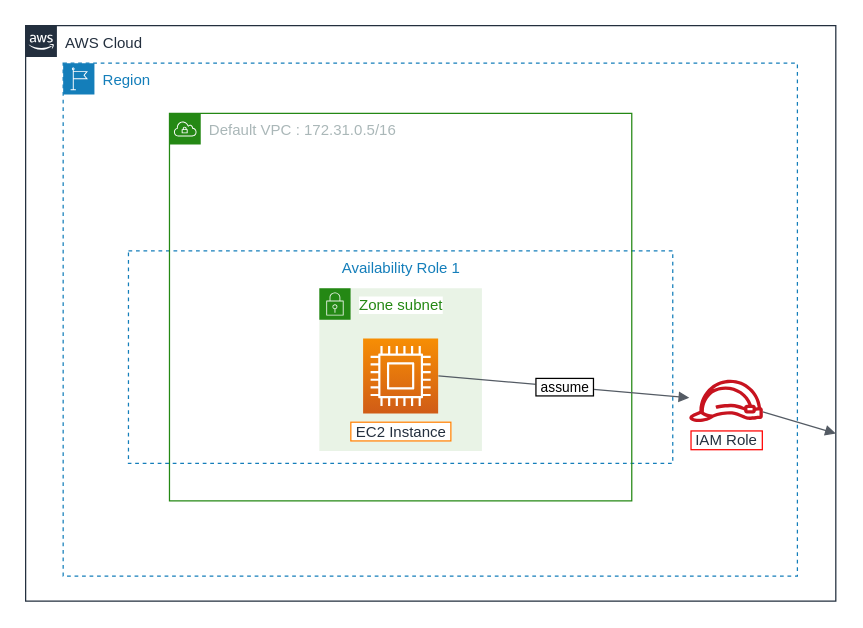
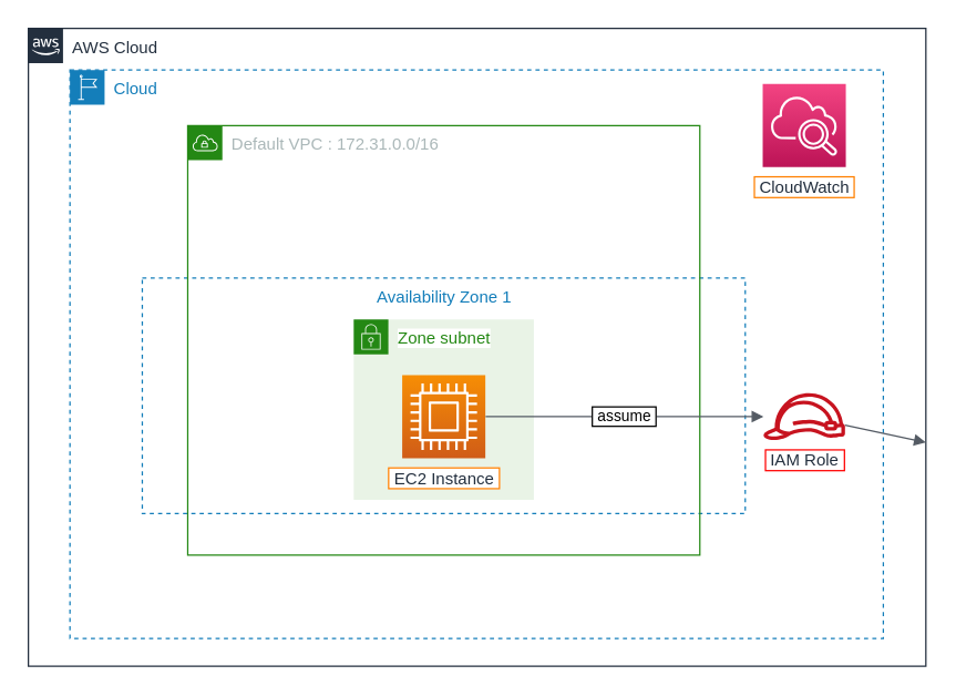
- <mxCell id="3" value="Region" style="points=[[0,0],[0.25,0],[0.5,0],[0.75,0],[1,0],[1,0.25],[1,0.5],[1,0.75],[1,1],[0.75,1],[0.5,1],[0.25,1],[0,1],[0,0.75],[0,0.5],[0,0.25]];outlineConnect=0;gradientColor=none;html=1;whiteSpace=wrap;fontSize=12;fontStyle=0;shape=mxgraph.aws4.group;grIcon=mxgraph.aws4.group_region;strokeColor=#147EBA;fillColor=none;verticalAlign=top;align=left;spacingLeft=30;fontColor=#147EBA;dashed=1;labelBackgroundColor=#FFFFFF;aspect=fixed;" vertex="1" parent="1"><mxGeometry x="50" y="50" width="587.05" height="410" as="geometry" /></mxCell>
+ <mxCell id="3" value="Cloud" style="points=[[0,0],[0.25,0],[0.5,0],[0.75,0],[1,0],[1,0.25],[1,0.5],[1,0.75],[1,1],[0.75,1],[0.5,1],[0.25,1],[0,1],[0,0.75],[0,0.5],[0,0.25]];outlineConnect=0;gradientColor=none;html=1;whiteSpace=wrap;fontSize=12;fontStyle=0;shape=mxgraph.aws4.group;grIcon=mxgraph.aws4.group_region;strokeColor=#147EBA;fillColor=none;verticalAlign=top;align=left;spacingLeft=30;fontColor=#147EBA;dashed=1;labelBackgroundColor=#FFFFFF;aspect=fixed;" vertex="1" parent="1"><mxGeometry x="50" y="50" width="587.05" height="410" as="geometry" /></mxCell>
+ <mxCell id="11" value="&amp;nbsp;CloudWatch&amp;nbsp;" style="points=[[0,0,0],[0.25,0,0],[0.5,0,0],[0.75,0,0],[1,0,0],[0,1,0],[0.25,1,0],[0.5,1,0],[0.75,1,0],[1,1,0],[0,0.25,0],[0,0.5,0],[0,0.75,0],[1,0.25,0],[1,0.5,0],[1,0.75,0]];points=[[0,0,0],[0.25,0,0],[0.5,0,0],[0.75,0,0],[1,0,0],[0,1,0],[0.25,1,0],[0.5,1,0],[0.75,1,0],[1,1,0],[0,0.25,0],[0,0.5,0],[0,0.75,0],[1,0.25,0],[1,0.5,0],[1,0.75,0]];outlineConnect=0;fontColor=#232F3E;gradientColor=#F34482;gradientDirection=north;fillColor=#BC1356;strokeColor=#ffffff;dashed=0;verticalLabelPosition=bottom;verticalAlign=top;align=center;html=1;fontSize=12;fontStyle=0;aspect=fixed;shape=mxgraph.aws4.resourceIcon;resIcon=mxgraph.aws4.cloudwatch_2;labelBackgroundColor=#ffffff;labelBorderColor=#FF8000;" vertex="1" parent="1"><mxGeometry x="550" y="60" width="60" height="60" as="geometry" /></mxCell>
- <mxCell id="6" value="Default VPC : 172.31.0.5/16" style="points=[[0,0],[0.25,0],[0.5,0],[0.75,0],[1,0],[1,0.25],[1,0.5],[1,0.75],[1,1],[0.75,1],[0.5,1],[0.25,1],[0,1],[0,0.75],[0,0.5],[0,0.25]];outlineConnect=0;gradientColor=none;html=1;whiteSpace=wrap;fontSize=12;fontStyle=0;shape=mxgraph.aws4.group;grIcon=mxgraph.aws4.group_vpc;strokeColor=#248814;fillColor=none;verticalAlign=top;align=left;spacingLeft=30;fontColor=#AAB7B8;dashed=0;labelBackgroundColor=#FFFFFF;aspect=fixed;" vertex="1" parent="1"><mxGeometry x="135" y="90" width="369.62" height="310" as="geometry" /></mxCell>
+ <mxCell id="6" value="Default VPC : 172.31.0.0/16" style="points=[[0,0],[0.25,0],[0.5,0],[0.75,0],[1,0],[1,0.25],[1,0.5],[1,0.75],[1,1],[0.75,1],[0.5,1],[0.25,1],[0,1],[0,0.75],[0,0.5],[0,0.25]];outlineConnect=0;gradientColor=none;html=1;whiteSpace=wrap;fontSize=12;fontStyle=0;shape=mxgraph.aws4.group;grIcon=mxgraph.aws4.group_vpc;strokeColor=#248814;fillColor=none;verticalAlign=top;align=left;spacingLeft=30;fontColor=#AAB7B8;dashed=0;labelBackgroundColor=#FFFFFF;aspect=fixed;" vertex="1" parent="1"><mxGeometry x="135" y="90" width="369.62" height="310" as="geometry" /></mxCell>
- <mxCell id="4" value="Availability Role 1" style="fillColor=none;strokeColor=#147EBA;dashed=1;verticalAlign=top;fontStyle=0;fontColor=#147EBA;labelBackgroundColor=#FFFFFF;html=1;" vertex="1" parent="1"><mxGeometry x="102.21" y="200" width="435.19" height="170" as="geometry" /></mxCell>
+ <mxCell id="4" value="Availability Zone 1" style="fillColor=none;strokeColor=#147EBA;dashed=1;verticalAlign=top;fontStyle=0;fontColor=#147EBA;labelBackgroundColor=#FFFFFF;html=1;" vertex="1" parent="1"><mxGeometry x="102.21" y="200" width="435.19" height="170" as="geometry" /></mxCell>
- <mxCell id="9" value="&amp;nbsp;IAM Role&amp;nbsp;" style="outlineConnect=0;fontColor=#232F3E;gradientColor=none;fillColor=#C7131F;strokeColor=none;dashed=0;verticalLabelPosition=bottom;verticalAlign=top;align=center;html=1;fontSize=12;fontStyle=0;aspect=fixed;pointerEvents=1;shape=mxgraph.aws4.role;labelBackgroundColor=#ffffff;labelBorderColor=#FF0000;" vertex="1" parent="1"><mxGeometry x="550" y="303.08" width="60" height="33.85" as="geometry" /></mxCell>
+ <mxCell id="9" value="&amp;nbsp;IAM Role&amp;nbsp;" style="outlineConnect=0;fontColor=#232F3E;gradientColor=none;fillColor=#C7131F;strokeColor=none;dashed=0;verticalLabelPosition=bottom;verticalAlign=top;align=center;html=1;fontSize=12;fontStyle=0;aspect=fixed;pointerEvents=1;shape=mxgraph.aws4.role;labelBackgroundColor=#ffffff;labelBorderColor=#FF0000;" vertex="1" parent="1"><mxGeometry x="550" y="283.08" width="60" height="33.85" as="geometry" /></mxCell>
